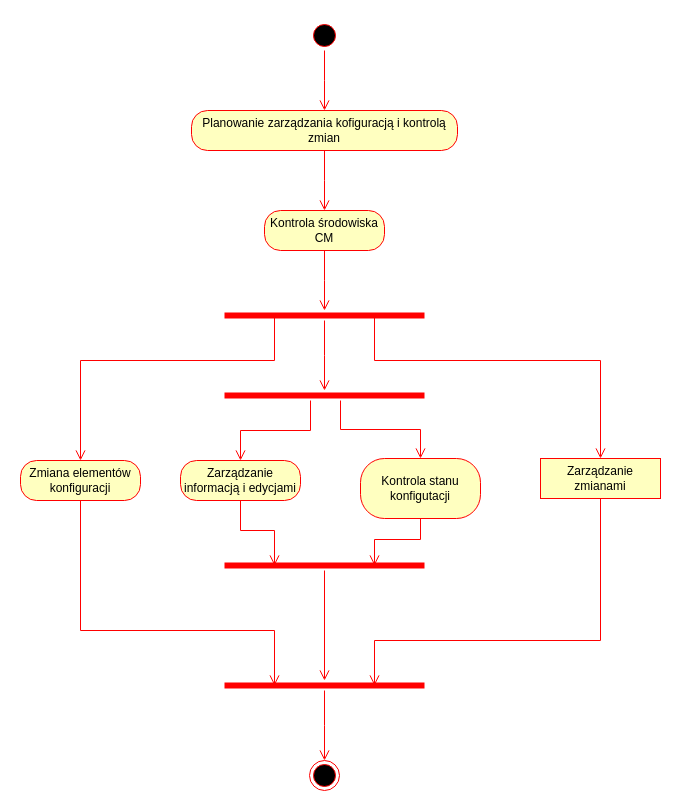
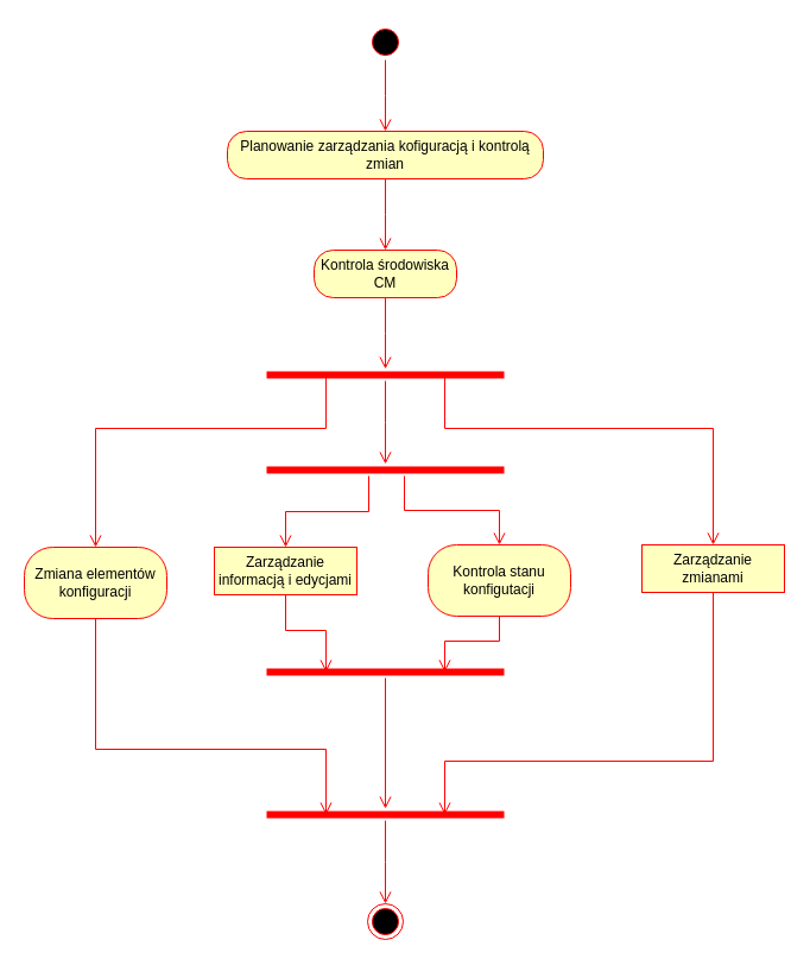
- <mxCell id="15" value="Zmiana elementów konfiguracji" style="rounded=1;whiteSpace=wrap;html=1;arcSize=40;fontColor=#000000;fillColor=#ffffc0;strokeColor=#ff0000;" vertex="1" parent="1"><mxGeometry x="20" y="460" width="120" height="40" as="geometry" /></mxCell>
+ <mxCell id="15" value="Zmiana elementów konfiguracji" style="rounded=1;whiteSpace=wrap;html=1;arcSize=40;fontColor=#000000;fillColor=#ffffc0;strokeColor=#ff0000;" vertex="1" parent="1"><mxGeometry x="20" y="460" width="120" height="60" as="geometry" /></mxCell>
- <mxCell id="12" value="Zarządzanie informacją i edycjami" style="rounded=1;whiteSpace=wrap;html=1;arcSize=40;fontColor=#000000;fillColor=#ffffc0;strokeColor=#ff0000;" vertex="1" parent="1"><mxGeometry x="180" y="460" width="120" height="40" as="geometry" /></mxCell>
+ <mxCell id="12" value="Zarządzanie informacją i edycjami" style="whiteSpace=wrap;html=1;arcSize=40;fontColor=#000000;fillColor=#ffffc0;strokeColor=#ff0000;rounded=0;" vertex="1" parent="1"><mxGeometry x="180" y="460" width="120" height="40" as="geometry" /></mxCell>
